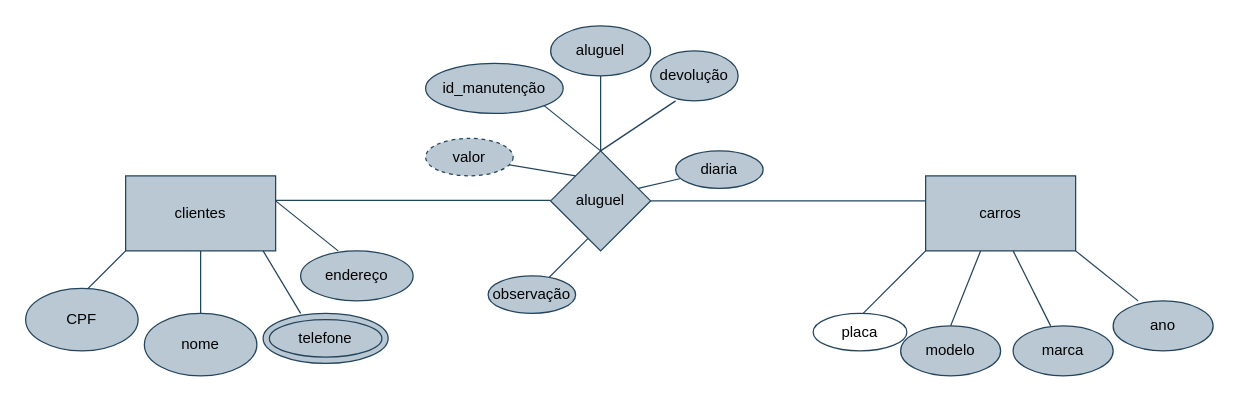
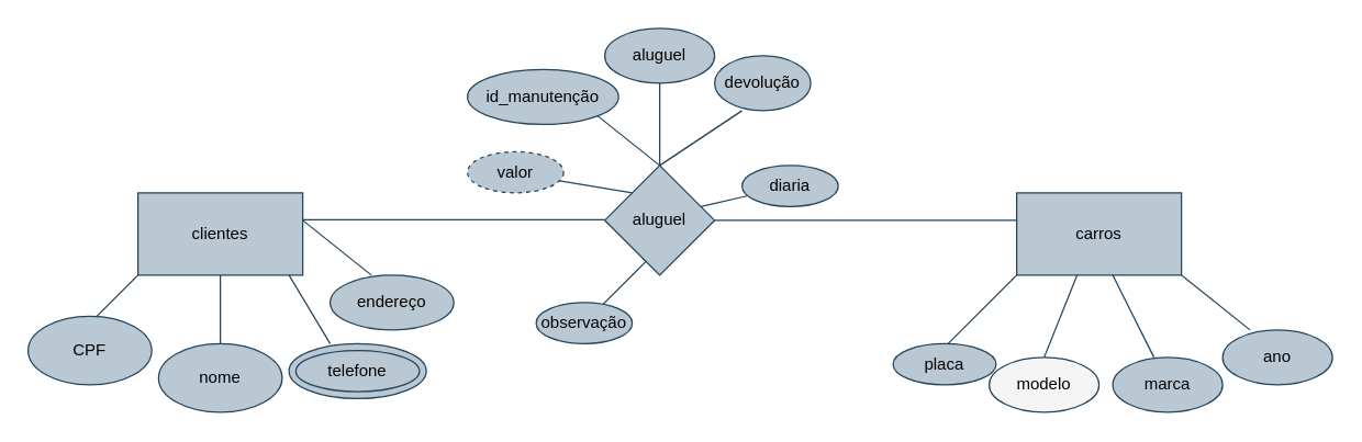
- <mxCell id="14" value="placa" style="ellipse;whiteSpace=wrap;html=1;fillColor=#ffffff;strokeColor=#23445d;" vertex="1" parent="1"><mxGeometry x="650" y="250" width="75" height="30" as="geometry" /></mxCell>
+ <mxCell id="14" value="placa" style="ellipse;whiteSpace=wrap;html=1;fillColor=#bac8d3;strokeColor=#23445d;" vertex="1" parent="1"><mxGeometry x="650" y="250" width="75" height="30" as="geometry" /></mxCell>
- <mxCell id="17" value="modelo" style="ellipse;whiteSpace=wrap;html=1;fillColor=#bac8d3;strokeColor=#23445d;" vertex="1" parent="1"><mxGeometry x="720" y="260" width="80" height="40" as="geometry" /></mxCell>
+ <mxCell id="17" value="modelo" style="ellipse;whiteSpace=wrap;html=1;fillColor=#f5f5f5;strokeColor=#23445d;" vertex="1" parent="1"><mxGeometry x="720" y="260" width="80" height="40" as="geometry" /></mxCell>
